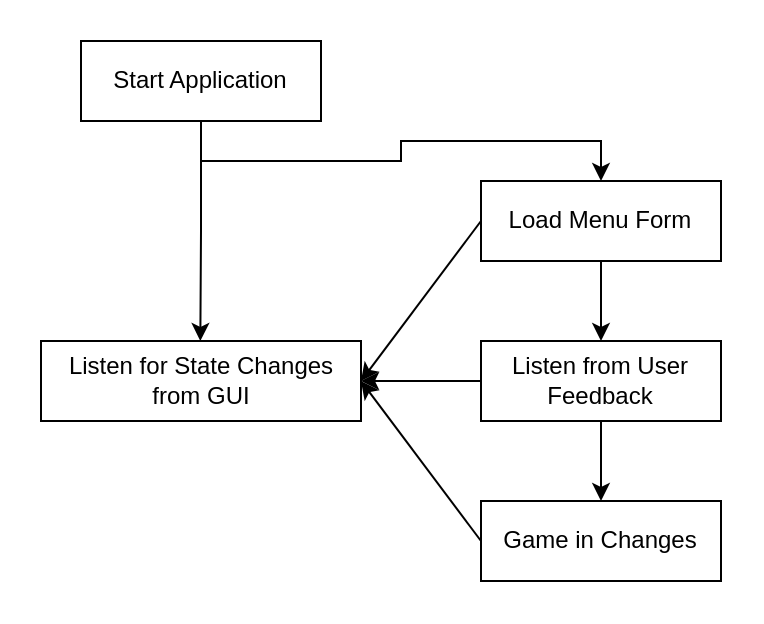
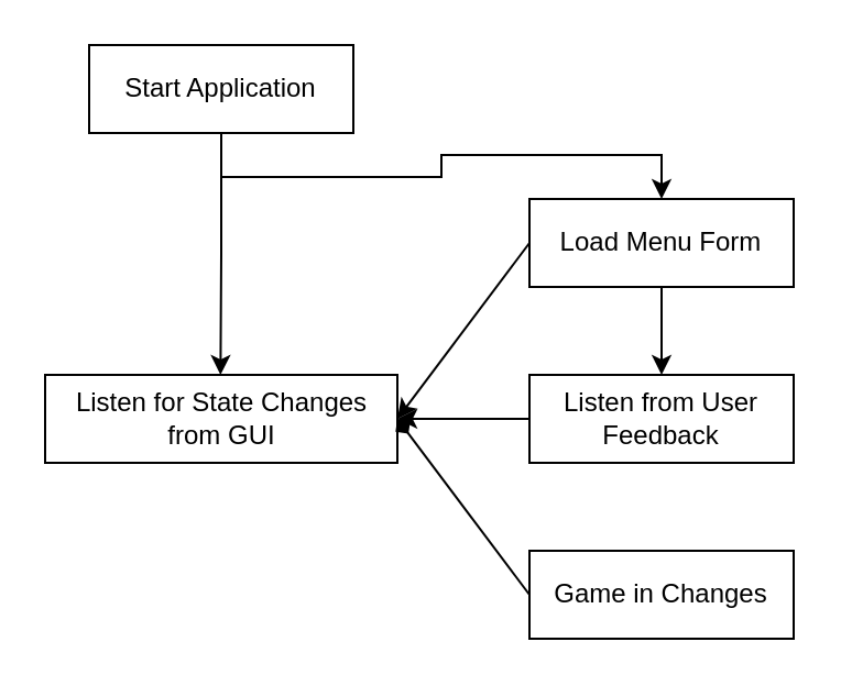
- <mxCell id="12" style="edgeStyle=none;rounded=0;orthogonalLoop=1;jettySize=auto;html=1;exitX=0;exitY=0.5;exitDx=0;exitDy=0;entryX=1;entryY=0.5;entryDx=0;entryDy=0;" parent="1" source="13" target="11" edge="1"><mxGeometry relative="1" as="geometry" /></mxCell>
+ <mxCell id="12" style="edgeStyle=none;rounded=0;orthogonalLoop=1;jettySize=auto;html=1;exitX=0;exitY=0.5;exitDx=0;exitDy=0;entryX=1;entryY=0.5;entryDx=0;entryDy=0;endArrow=diamond;" parent="1" source="13" target="11" edge="1"><mxGeometry relative="1" as="geometry" /></mxCell>
- <mxCell id="9" style="edgeStyle=none;rounded=0;orthogonalLoop=1;jettySize=auto;html=1;exitX=0.5;exitY=1;exitDx=0;exitDy=0;entryX=0.5;entryY=0;entryDx=0;entryDy=0;" parent="1" source="10" target="13" edge="1"><mxGeometry relative="1" as="geometry" /></mxCell>
